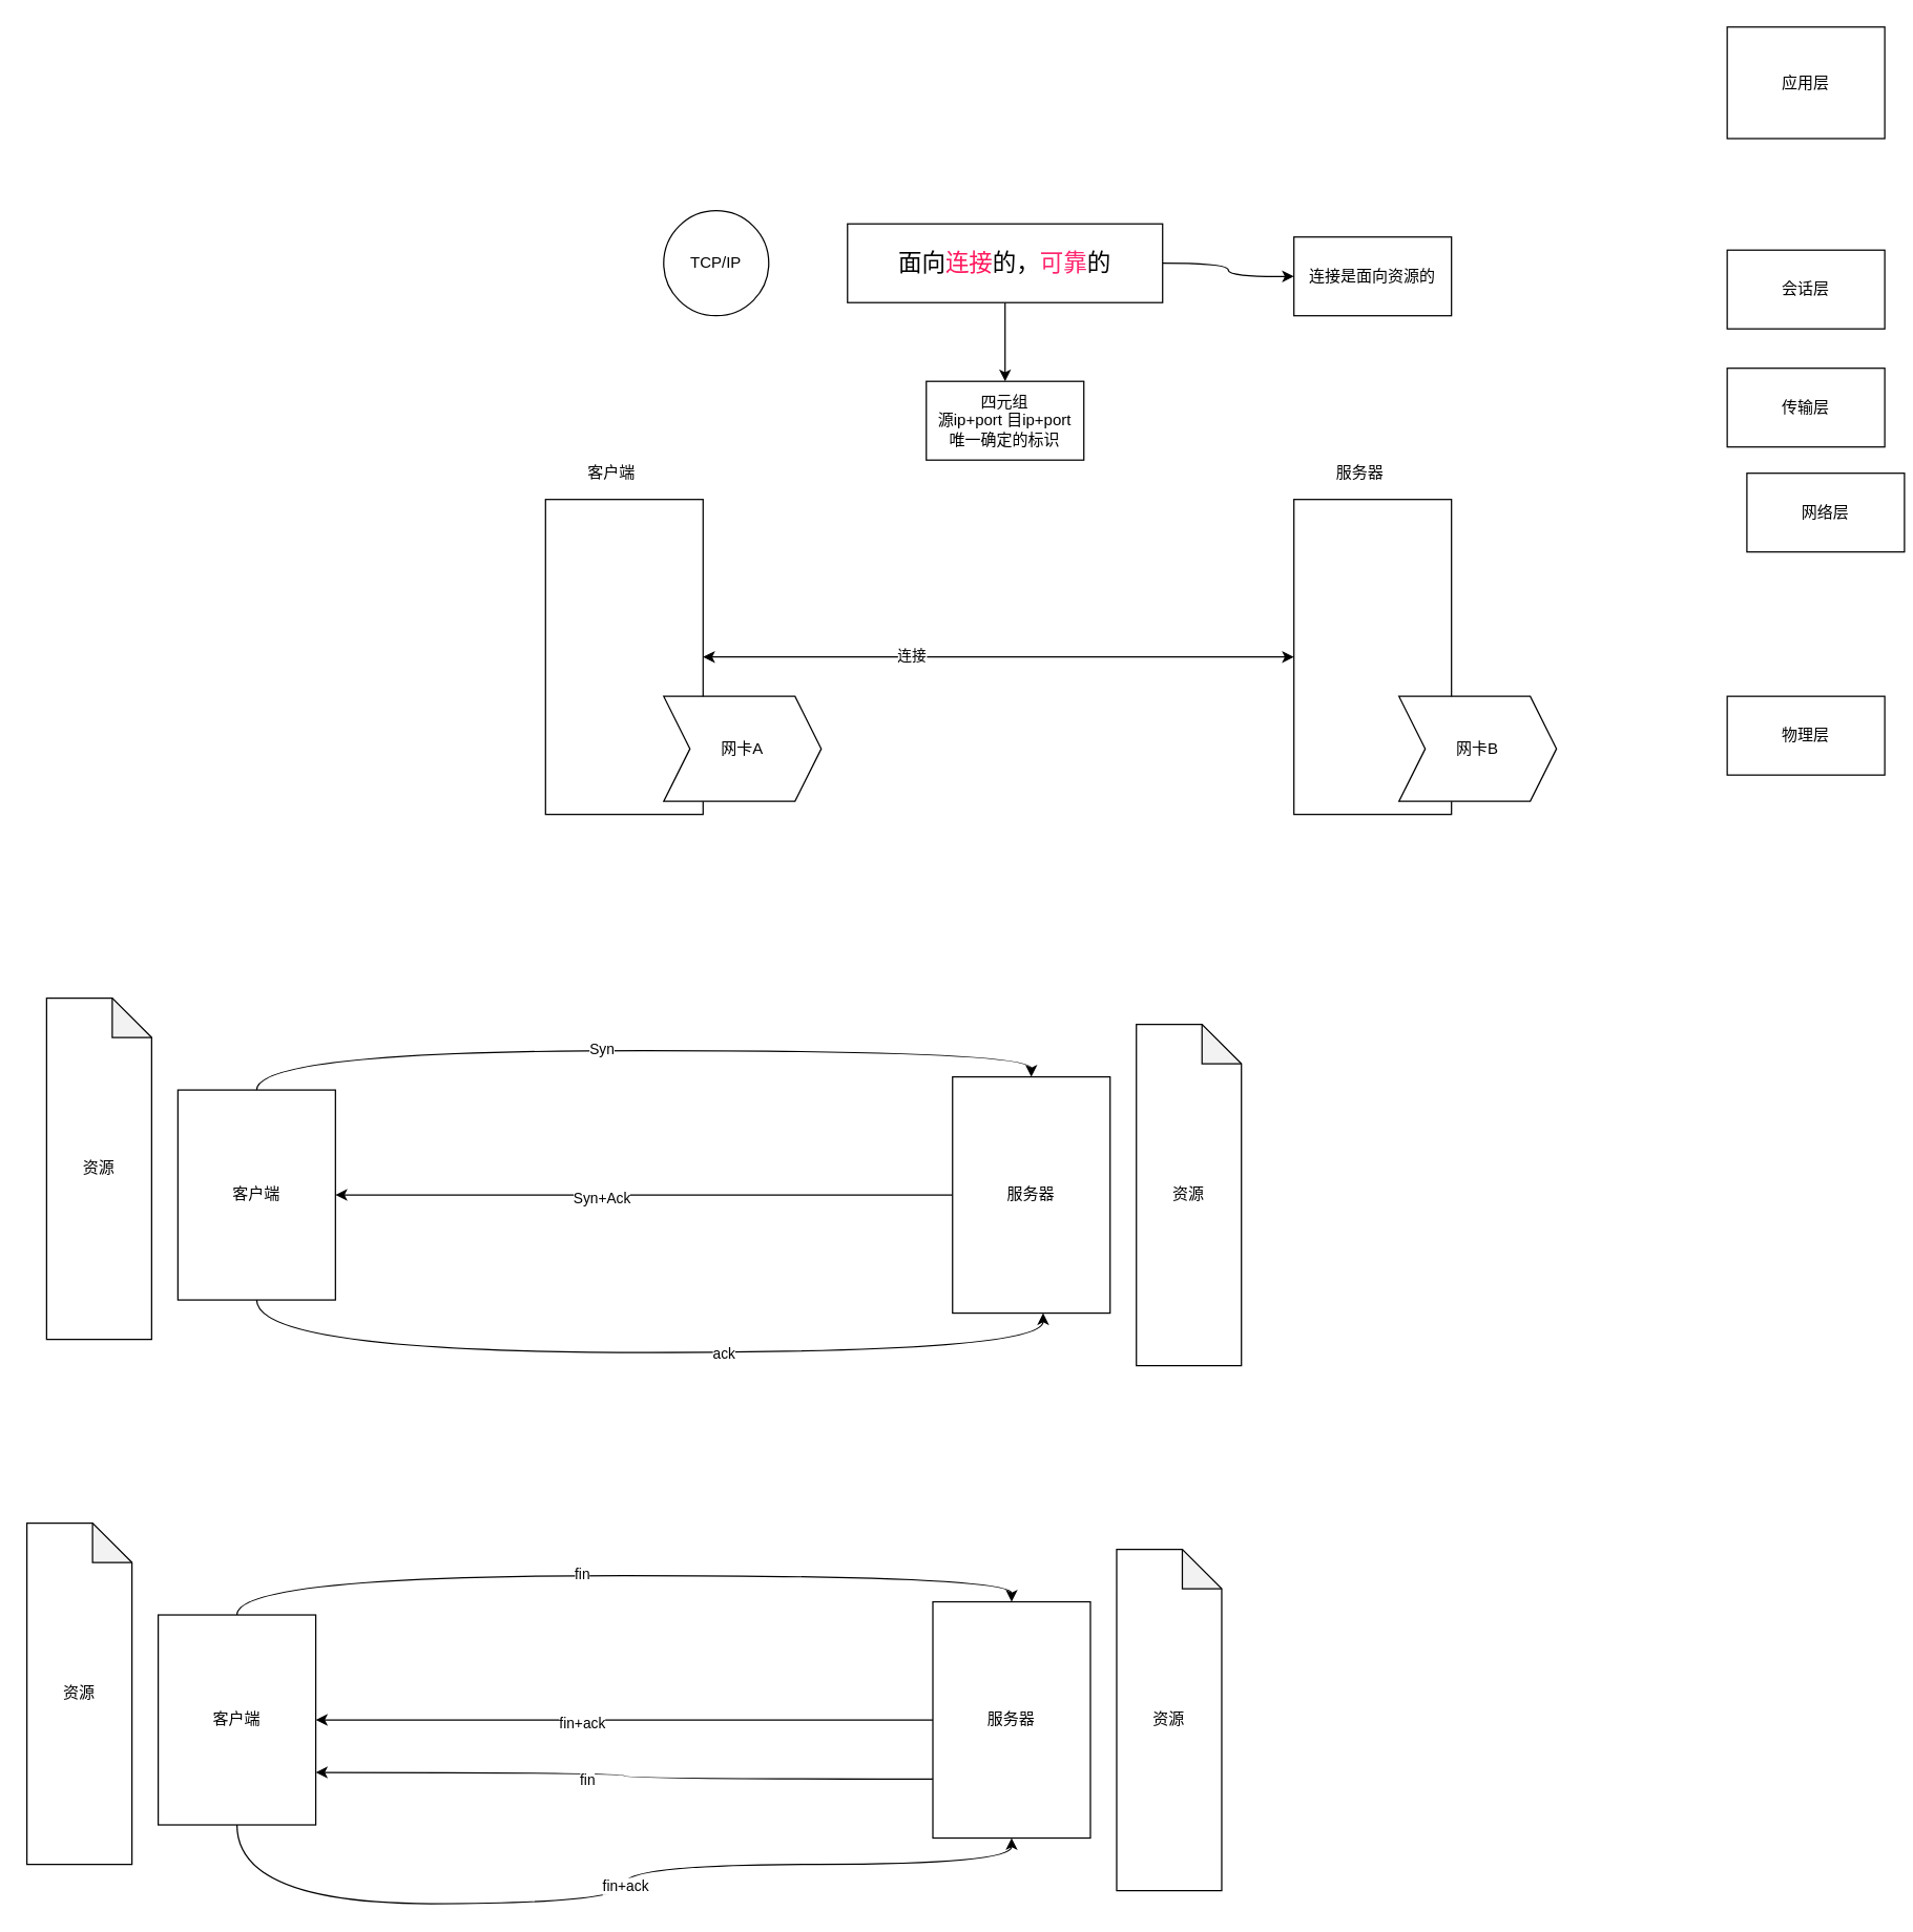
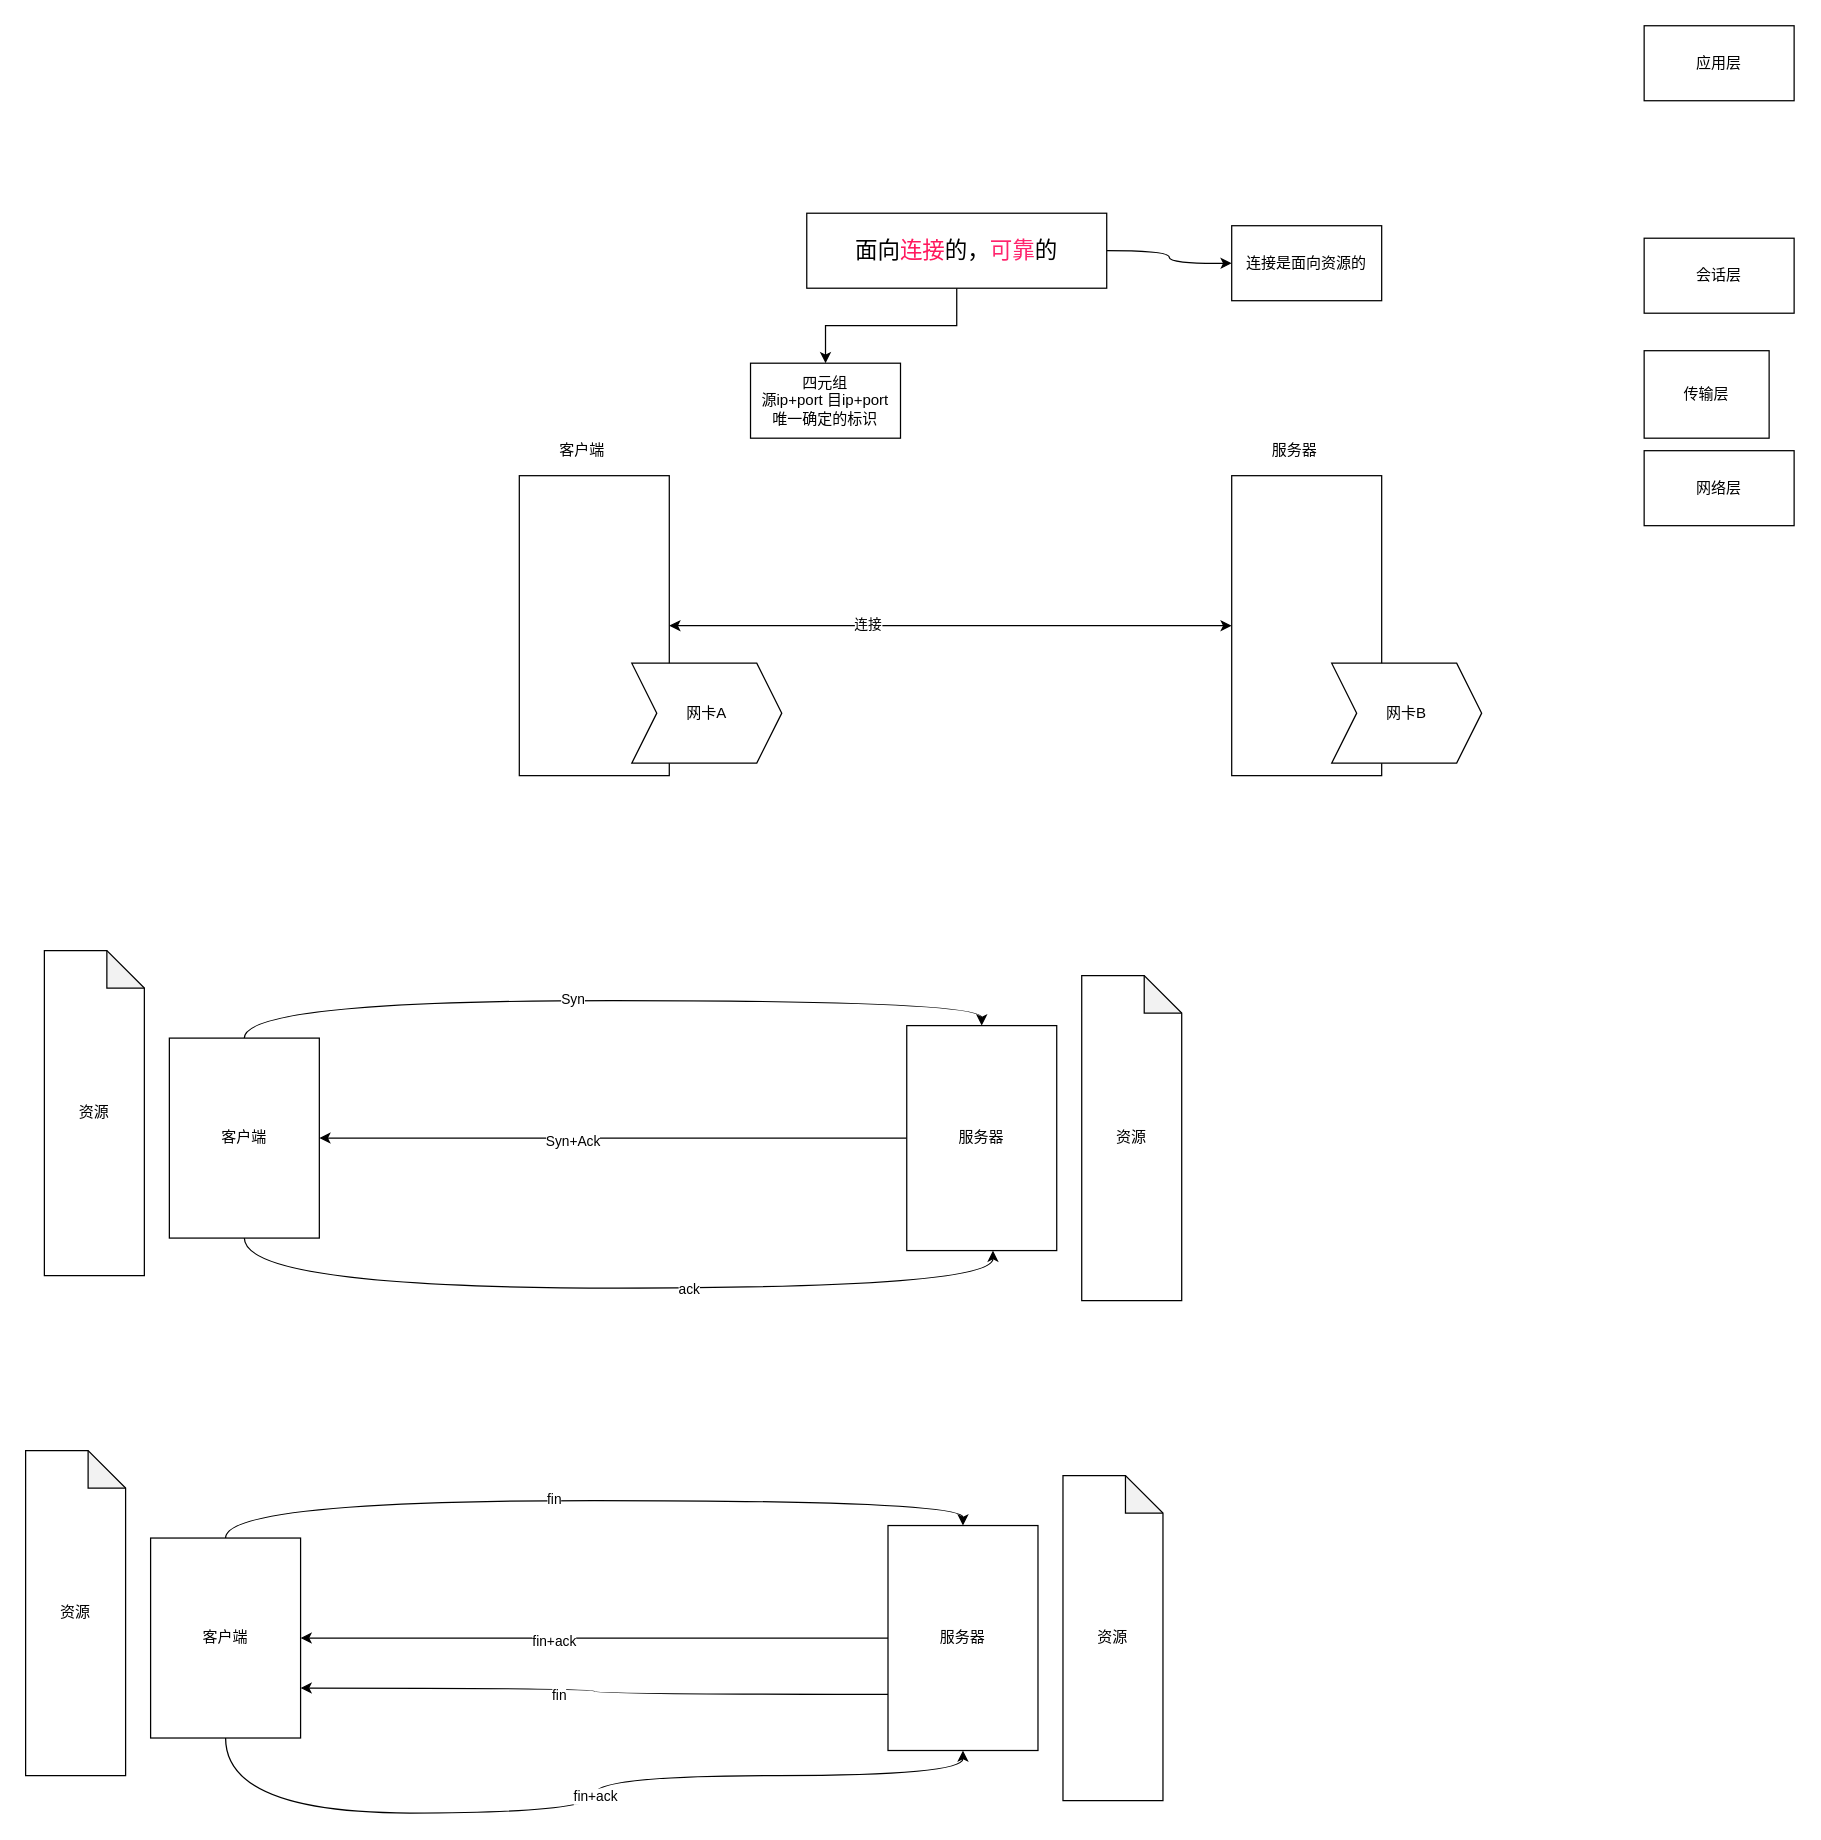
- <mxCell id="2" value="应用层" style="rounded=0;whiteSpace=wrap;html=1;" vertex="1" parent="1"><mxGeometry x="1315" y="20" width="120" height="85" as="geometry" /></mxCell>
+ <mxCell id="2" value="应用层" style="rounded=0;whiteSpace=wrap;html=1;" vertex="1" parent="1"><mxGeometry x="1315" y="20" width="120" height="60" as="geometry" /></mxCell>
- <mxCell id="7" value="TCP/IP" style="ellipse;whiteSpace=wrap;html=1;aspect=fixed;" vertex="1" parent="1"><mxGeometry x="505" y="160" width="80" height="80" as="geometry" /></mxCell>
- <mxCell id="3" value="传输层" style="rounded=0;whiteSpace=wrap;html=1;" vertex="1" parent="1"><mxGeometry x="1315" y="280" width="120" height="60" as="geometry" /></mxCell>
+ <mxCell id="3" value="传输层" style="rounded=0;whiteSpace=wrap;html=1;" vertex="1" parent="1"><mxGeometry x="1315" y="280" width="100" height="70" as="geometry" /></mxCell>
- <mxCell id="19" value="四元组&lt;br&gt;源ip+port 目ip+port&lt;br&gt;唯一确定的标识" style="rounded=0;whiteSpace=wrap;html=1;" vertex="1" parent="1"><mxGeometry x="705" y="290" width="120" height="60" as="geometry" /></mxCell>
+ <mxCell id="19" value="四元组&lt;br&gt;源ip+port 目ip+port&lt;br&gt;唯一确定的标识" style="rounded=0;whiteSpace=wrap;html=1;" vertex="1" parent="1"><mxGeometry x="600" y="290" width="120" height="60" as="geometry" /></mxCell>
- <mxCell id="4" value="网络层" style="rounded=0;whiteSpace=wrap;html=1;" vertex="1" parent="1"><mxGeometry x="1330" y="360" width="120" height="60" as="geometry" /></mxCell>
+ <mxCell id="4" value="网络层" style="rounded=0;whiteSpace=wrap;html=1;" vertex="1" parent="1"><mxGeometry x="1315" y="360" width="120" height="60" as="geometry" /></mxCell>
- <mxCell id="5" value="物理层" style="rounded=0;whiteSpace=wrap;html=1;" vertex="1" parent="1"><mxGeometry x="1315" y="530" width="120" height="60" as="geometry" /></mxCell>
